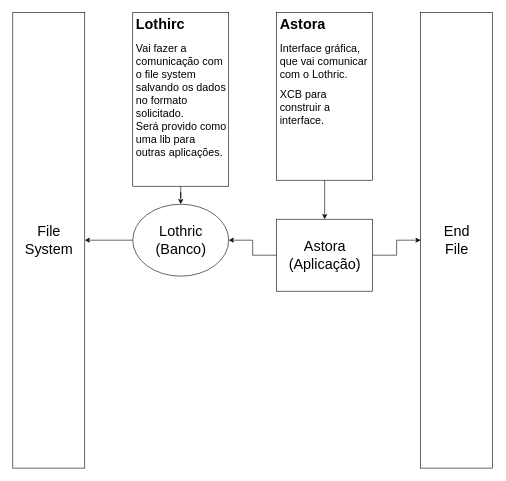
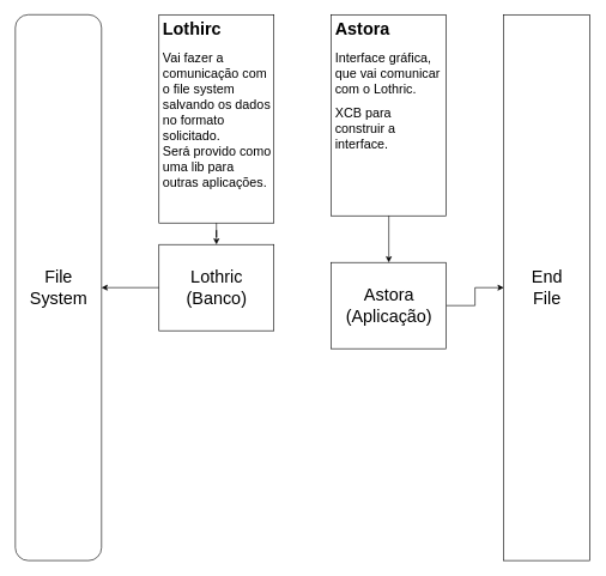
- <mxCell id="2" value="&lt;font style=&quot;font-size: 24px&quot;&gt;File System&lt;/font&gt;" style="rounded=0;whiteSpace=wrap;html=1;" vertex="1" parent="1"><mxGeometry x="20.5" y="20" width="120" height="760" as="geometry" /></mxCell>
+ <mxCell id="2" value="&lt;font style=&quot;font-size: 24px&quot;&gt;File System&lt;/font&gt;" style="whiteSpace=wrap;html=1;rounded=1;" vertex="1" parent="1"><mxGeometry x="20.5" y="20" width="120" height="760" as="geometry" /></mxCell>
- <mxCell id="5" value="&lt;font style=&quot;font-size: 24px&quot;&gt;Lothric&lt;br&gt;(Banco)&lt;br&gt;&lt;/font&gt;" style="ellipse;whiteSpace=wrap;html=1;" vertex="1" parent="1"><mxGeometry x="220.5" y="340" width="160" height="120" as="geometry" /></mxCell>
+ <mxCell id="5" value="&lt;font style=&quot;font-size: 24px&quot;&gt;Lothric&lt;br&gt;(Banco)&lt;br&gt;&lt;/font&gt;" style="rounded=0;whiteSpace=wrap;html=1;" vertex="1" parent="1"><mxGeometry x="220.5" y="340" width="160" height="120" as="geometry" /></mxCell>
- <mxCell id="7" style="edgeStyle=orthogonalEdgeStyle;rounded=0;orthogonalLoop=1;jettySize=auto;html=1;entryX=1;entryY=0.5;entryDx=0;entryDy=0;" edge="1" parent="1" source="8" target="5"><mxGeometry relative="1" as="geometry" /></mxCell>
